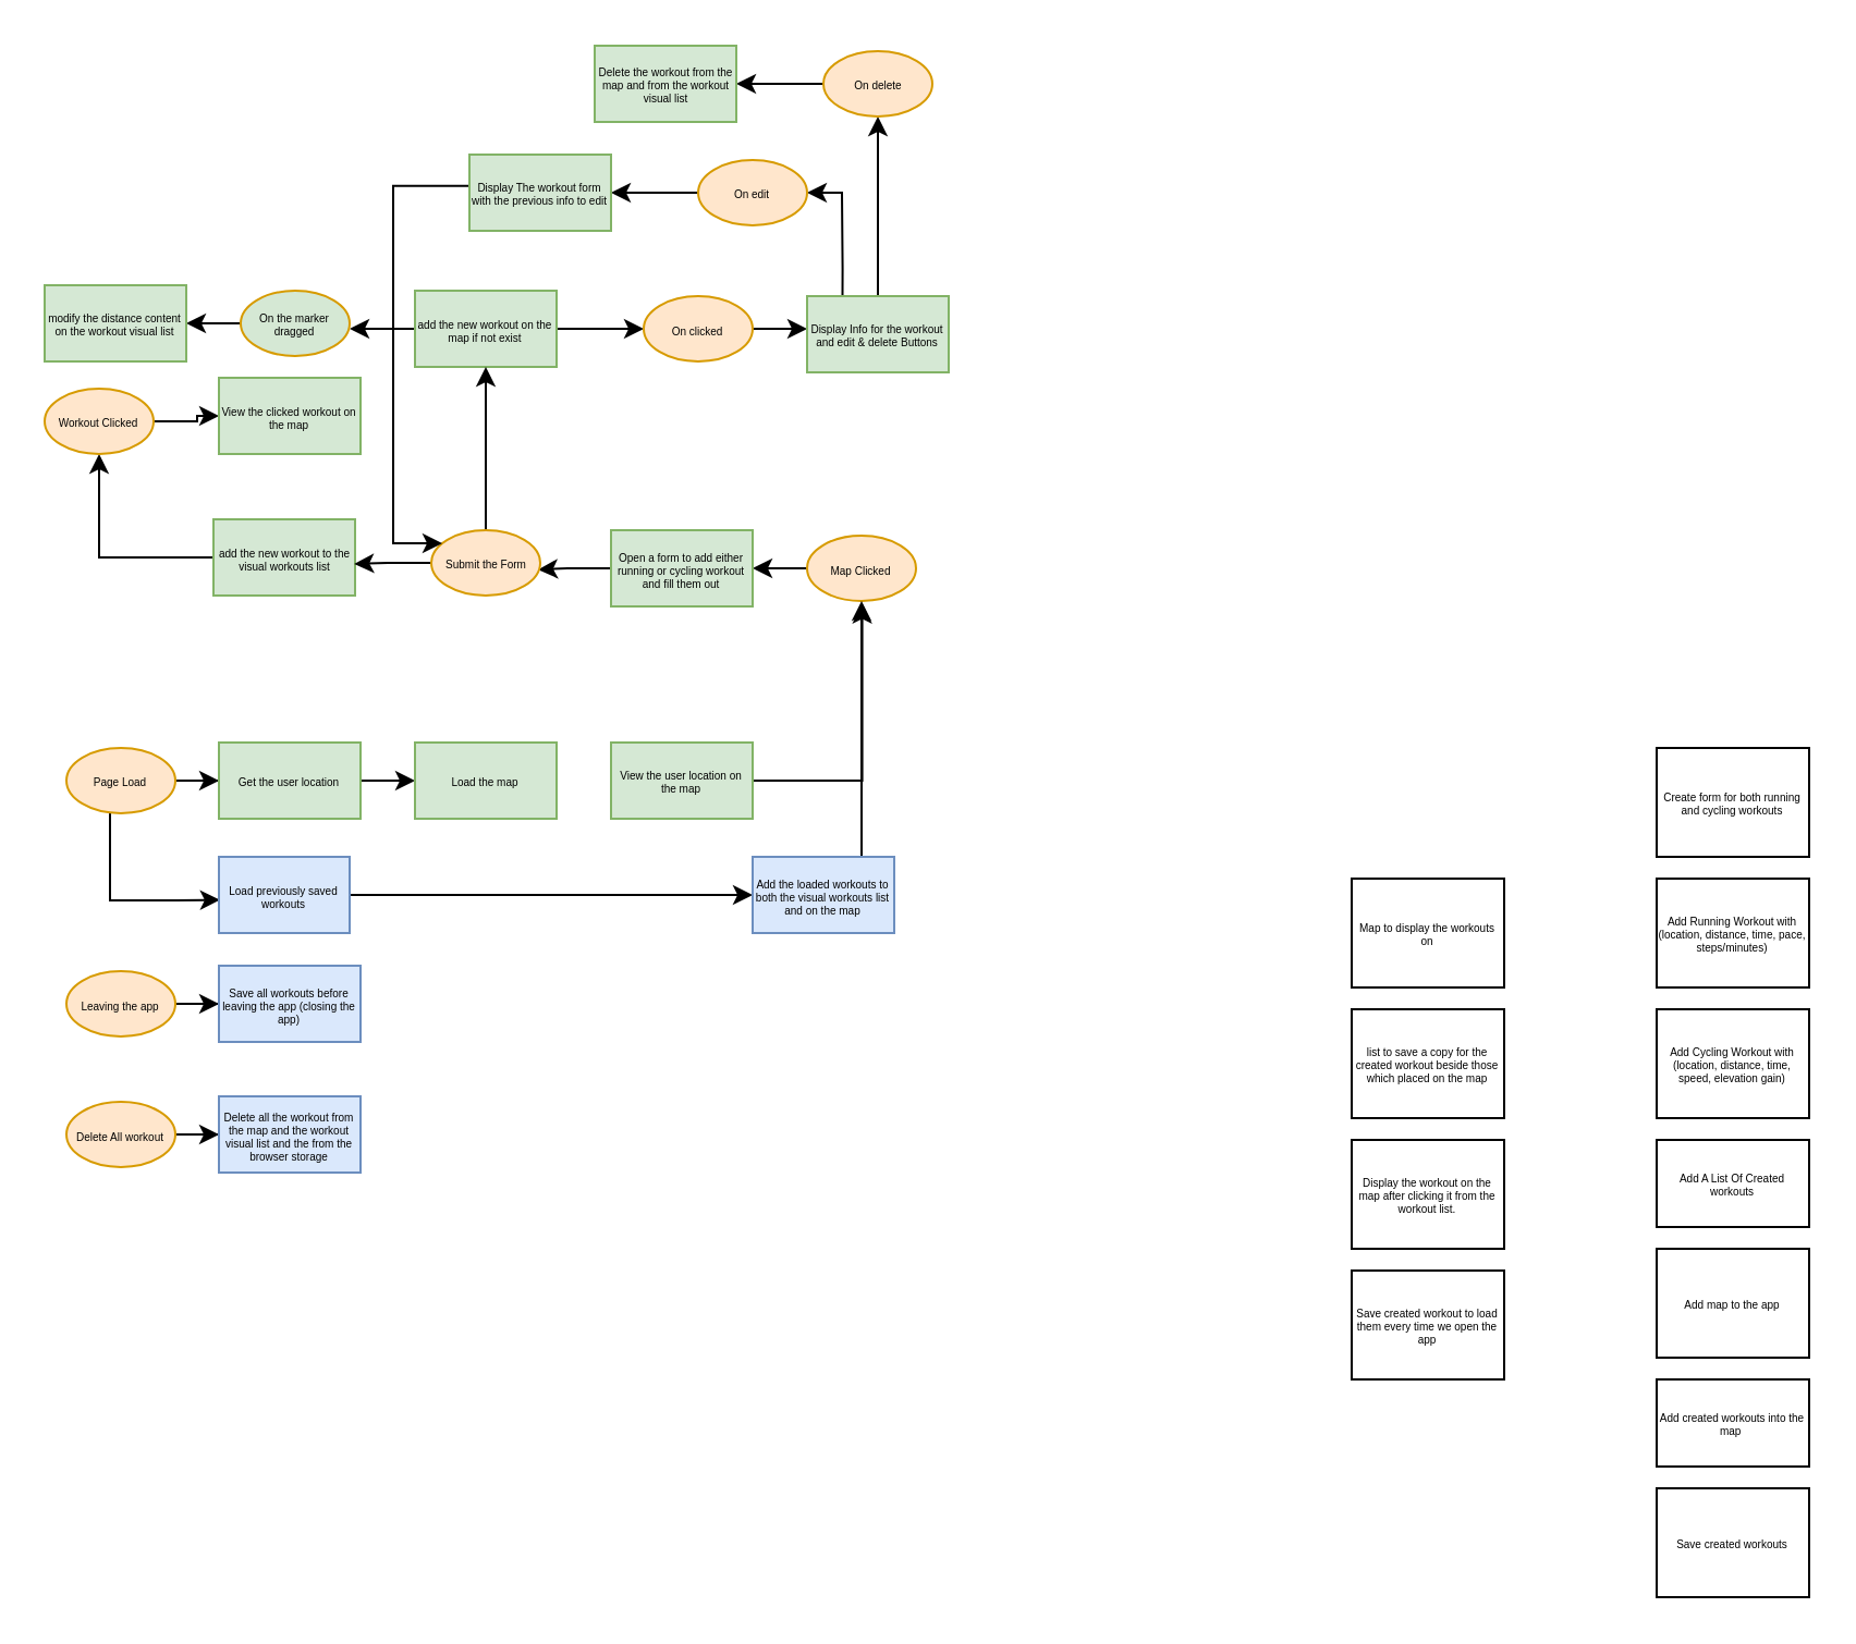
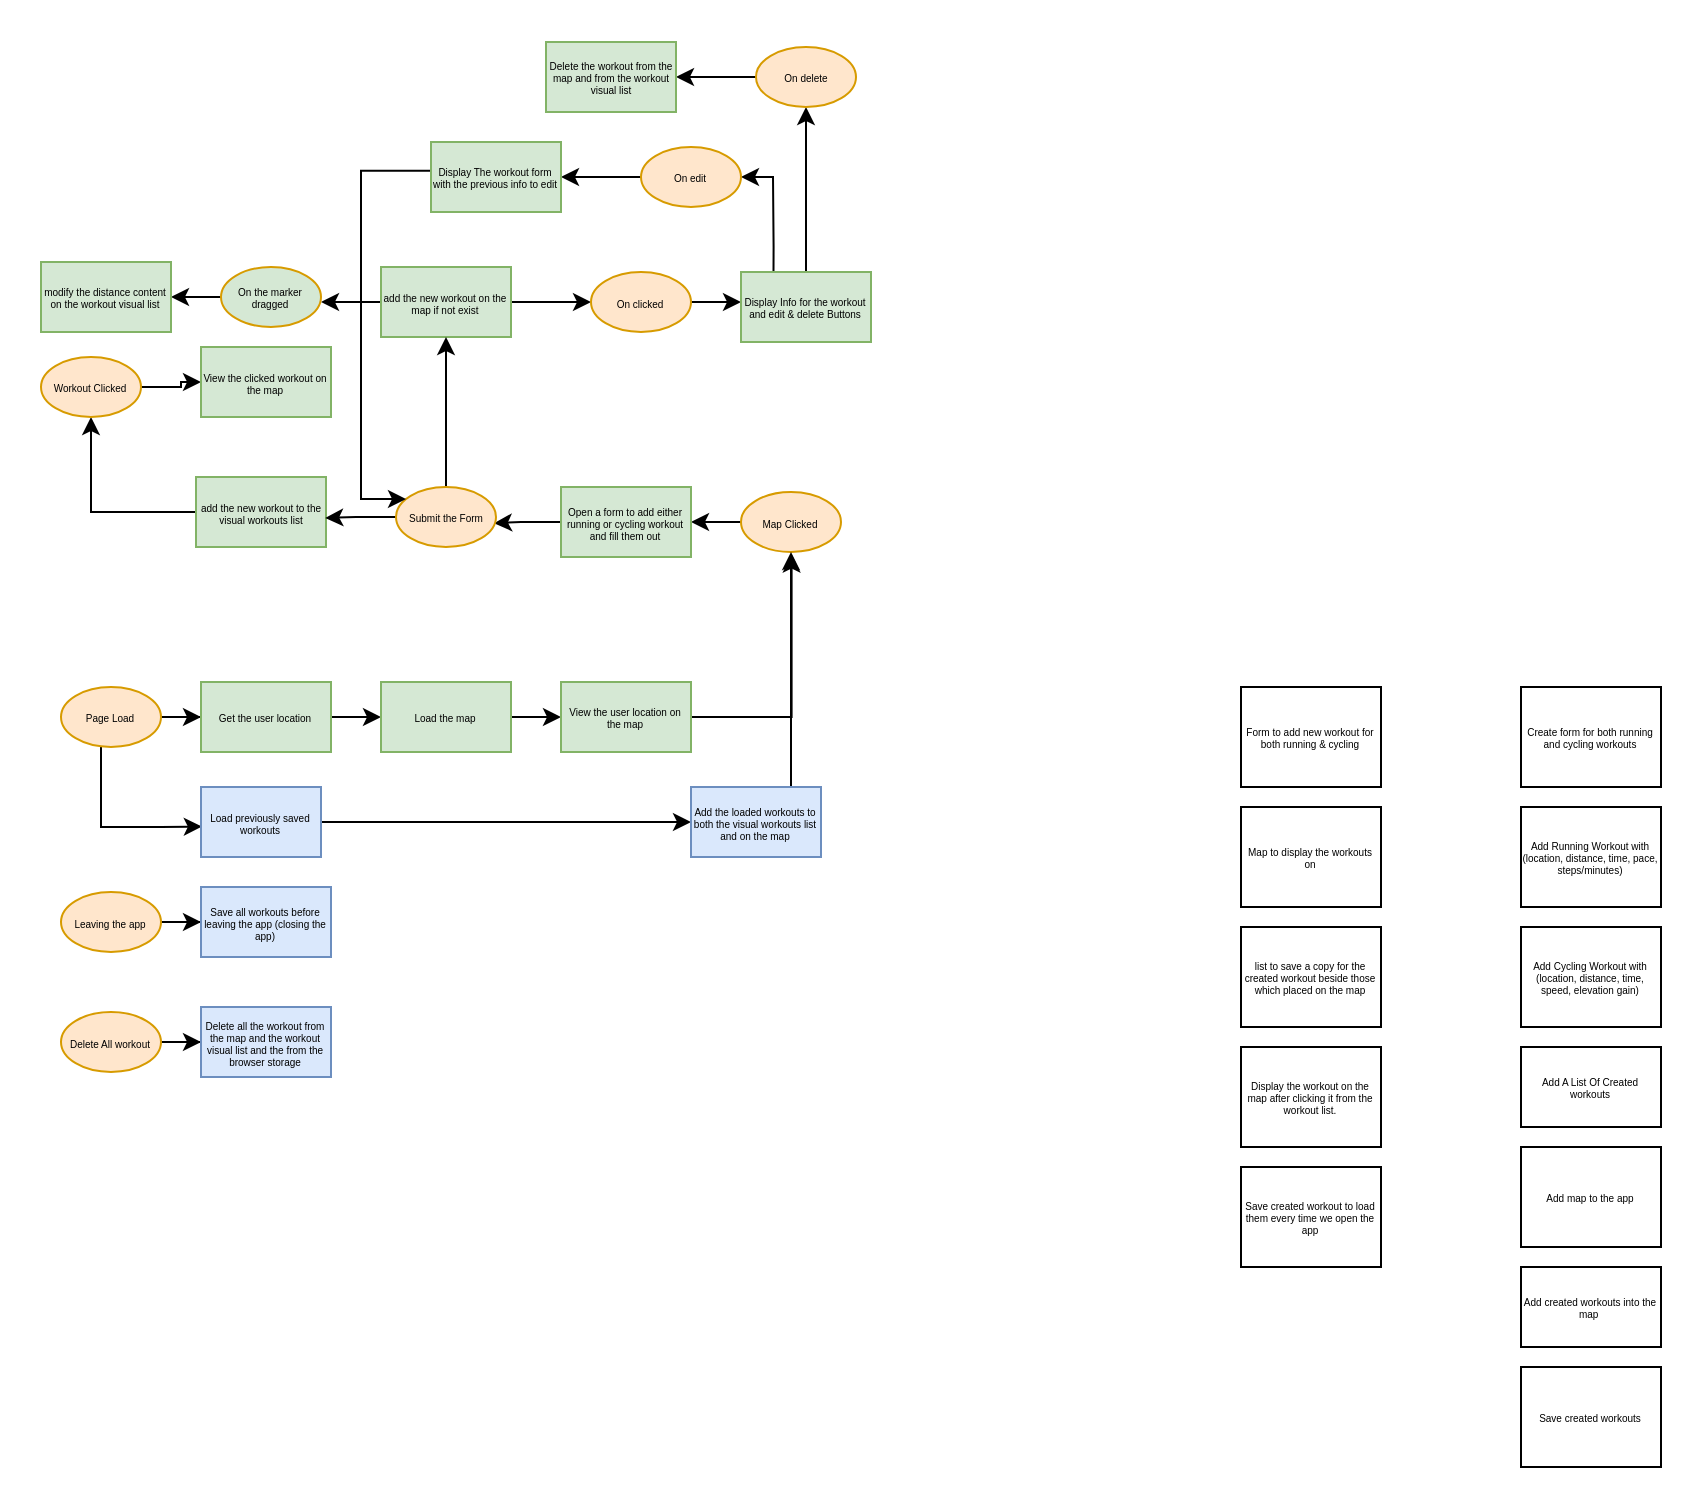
+ <mxCell id="19" style="edgeStyle=orthogonalEdgeStyle;rounded=0;orthogonalLoop=1;jettySize=auto;html=1;exitX=1;exitY=0.5;exitDx=0;exitDy=0;fontSize=5;" parent="1" source="20" target="22" edge="1"><mxGeometry relative="1" as="geometry" /></mxCell>
+ <mxCell id="10" value="Form to add new workout for both running &amp;amp; cycling" style="rounded=0;whiteSpace=wrap;html=1;fontSize=5;" parent="1" vertex="1"><mxGeometry x="620" y="343" width="70" height="50" as="geometry" /></mxCell>
